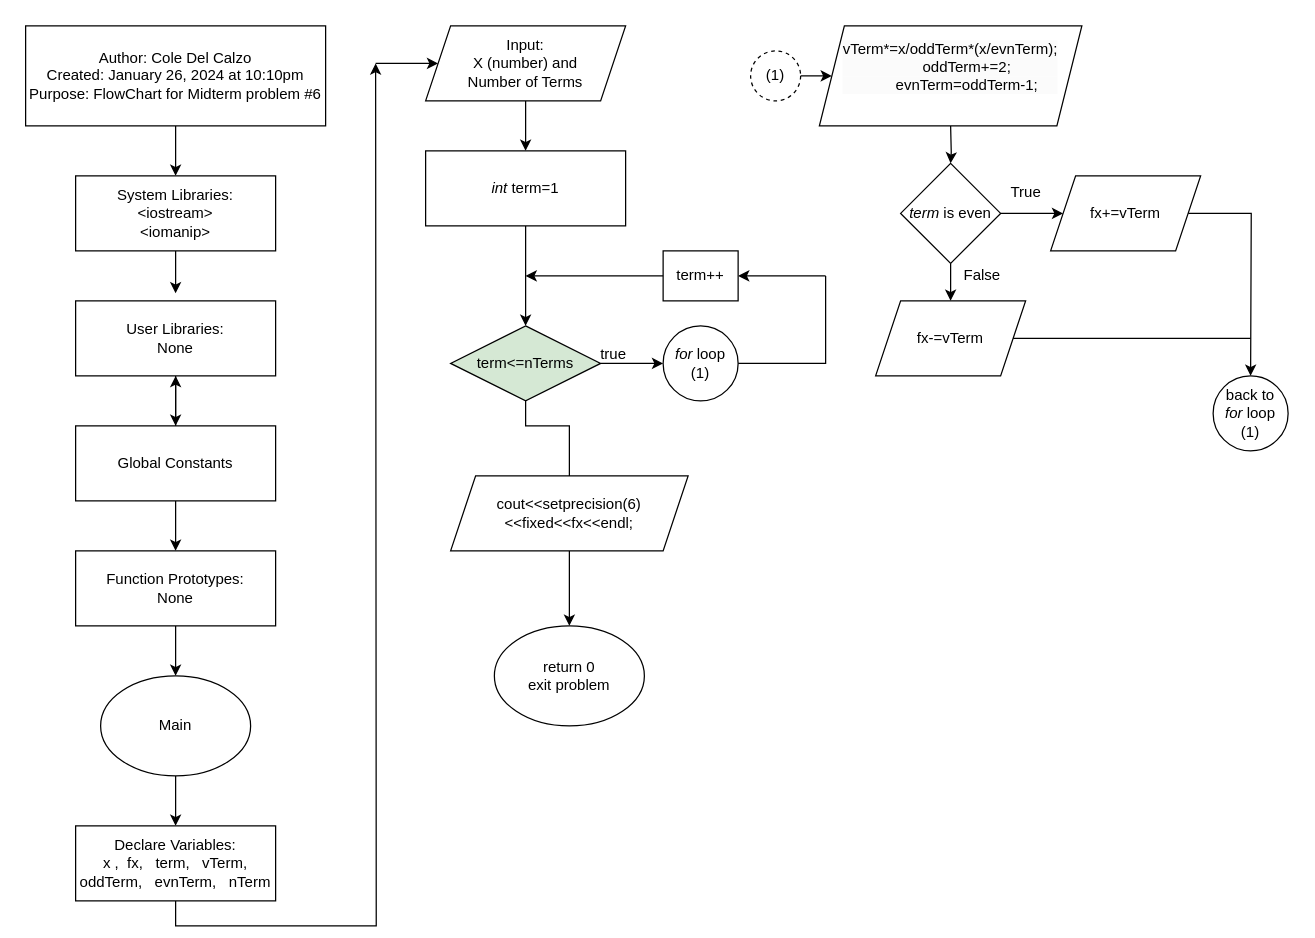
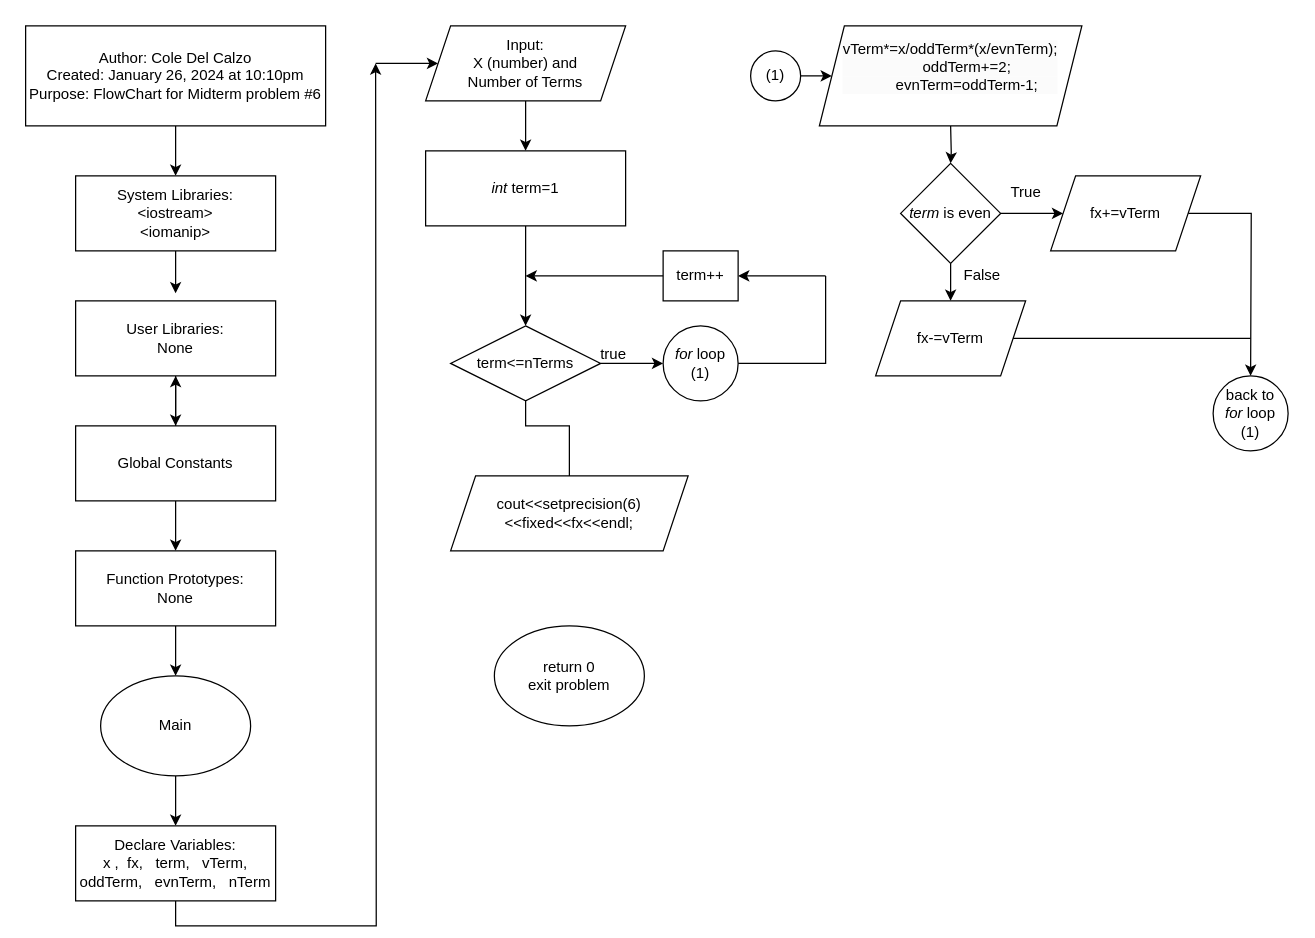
- <mxCell id="30" value="(1)" style="ellipse;whiteSpace=wrap;html=1;aspect=fixed;dashed=1;" parent="1" vertex="1"><mxGeometry x="600" y="40" width="40" height="40" as="geometry" /></mxCell>
+ <mxCell id="30" value="(1)" style="ellipse;whiteSpace=wrap;html=1;aspect=fixed;" parent="1" vertex="1"><mxGeometry x="600" y="40" width="40" height="40" as="geometry" /></mxCell>
- <mxCell id="22" value="term&amp;lt;=nTerms" style="rhombus;whiteSpace=wrap;html=1;fillColor=#d5e8d4;" parent="1" vertex="1"><mxGeometry x="360" y="260" width="120" height="60" as="geometry" /></mxCell>
+ <mxCell id="22" value="term&amp;lt;=nTerms" style="rhombus;whiteSpace=wrap;html=1;" parent="1" vertex="1"><mxGeometry x="360" y="260" width="120" height="60" as="geometry" /></mxCell>
- <mxCell id="44" value="" style="edgeStyle=orthogonalEdgeStyle;rounded=0;orthogonalLoop=1;jettySize=auto;html=1;" parent="1" source="45" target="46" edge="1"><mxGeometry relative="1" as="geometry" /></mxCell>
